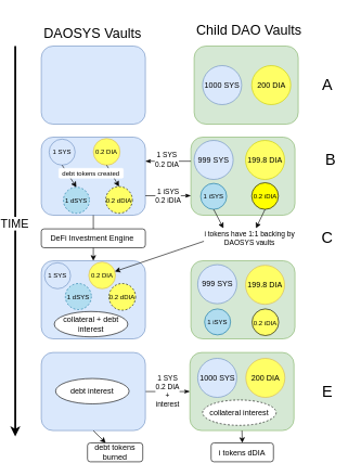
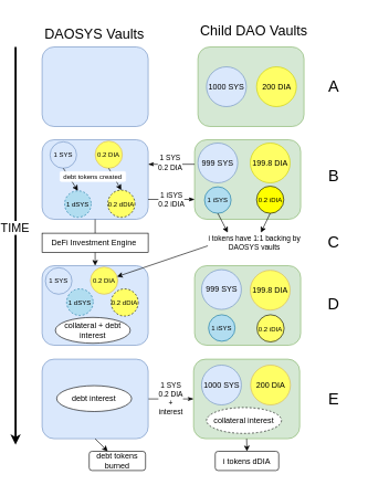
- <mxCell id="49" value="&lt;span style=&quot;font-size: 24px;&quot;&gt;B&lt;/span&gt;" style="text;html=1;strokeColor=none;fillColor=none;align=center;verticalAlign=middle;whiteSpace=wrap;rounded=0;fontSize=11;fontColor=#000000;" parent="1" vertex="1"><mxGeometry x="475" y="230" width="60" height="30" as="geometry" /></mxCell>
+ <mxCell id="49" value="&lt;span style=&quot;font-size: 24px;&quot;&gt;B&lt;/span&gt;" style="text;html=1;strokeColor=none;fillColor=none;align=center;verticalAlign=middle;whiteSpace=wrap;rounded=0;fontSize=11;fontColor=#000000;" parent="1" vertex="1"><mxGeometry x="470" y="250" width="60" height="30" as="geometry" /></mxCell>
- <mxCell id="15" value="DeFi Investment Engine&amp;nbsp;" style="rounded=1;whiteSpace=wrap;html=1;fillColor=#FFFFFF;strokeColor=#000000;" parent="1" vertex="1"><mxGeometry x="60" y="351" width="160" height="29" as="geometry" /></mxCell>
+ <mxCell id="15" value="DeFi Investment Engine&amp;nbsp;" style="whiteSpace=wrap;html=1;fillColor=#FFFFFF;strokeColor=#000000;rounded=0;" parent="1" vertex="1"><mxGeometry x="60" y="351" width="160" height="29" as="geometry" /></mxCell>
+ <mxCell id="39" value="&lt;font style=&quot;font-size: 24px;&quot;&gt;D&lt;/font&gt;" style="text;html=1;strokeColor=none;fillColor=none;align=center;verticalAlign=middle;whiteSpace=wrap;rounded=0;fontSize=11;fontColor=#000000;" parent="1" vertex="1"><mxGeometry x="470" y="444" width="60" height="30" as="geometry" /></mxCell>
